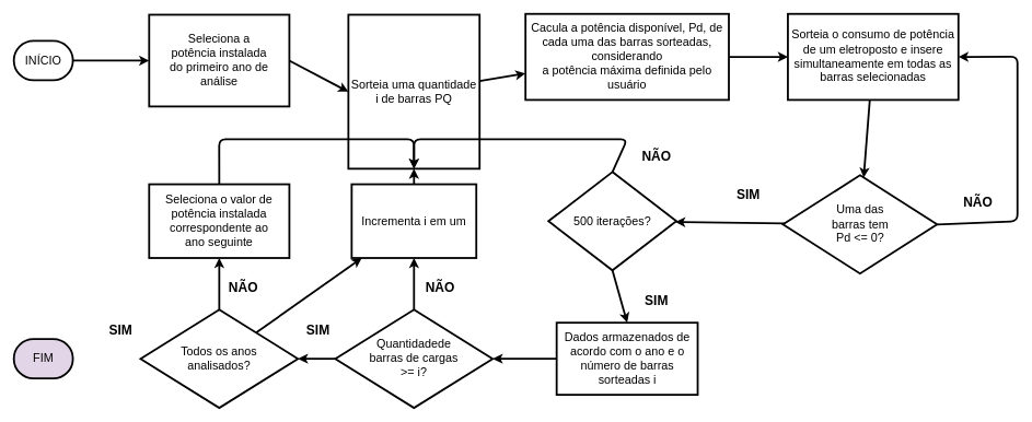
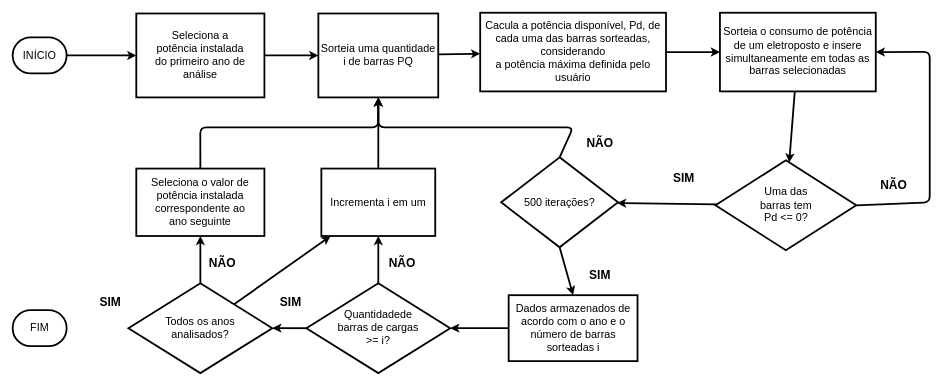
- <mxCell id="7" value="&lt;span style=&quot;font-size: 18px;&quot;&gt;Sorteia uma quantidade i de barras PQ&lt;/span&gt;" style="rounded=0;whiteSpace=wrap;html=1;strokeWidth=3;fontSize=18;" parent="1" vertex="1"><mxGeometry x="530" y="22" width="200" height="235" as="geometry" /></mxCell>
+ <mxCell id="7" value="&lt;span style=&quot;font-size: 18px;&quot;&gt;Sorteia uma quantidade i de barras PQ&lt;/span&gt;" style="rounded=0;whiteSpace=wrap;html=1;strokeWidth=3;fontSize=18;" parent="1" vertex="1"><mxGeometry x="530" y="22" width="200" height="140" as="geometry" /></mxCell>
- <mxCell id="24" value="&lt;font style=&quot;font-size: 18px;&quot;&gt;FIM&lt;/font&gt;" style="rounded=1;whiteSpace=wrap;html=1;arcSize=50;strokeWidth=3;fontSize=18;fillColor=#e1d5e7;" parent="1" vertex="1"><mxGeometry x="20" y="517" width="90" height="60" as="geometry" /></mxCell>
+ <mxCell id="24" value="&lt;font style=&quot;font-size: 18px;&quot;&gt;FIM&lt;/font&gt;" style="rounded=1;whiteSpace=wrap;html=1;arcSize=50;strokeWidth=3;fontSize=18;" parent="1" vertex="1"><mxGeometry x="20" y="517" width="90" height="60" as="geometry" /></mxCell>
